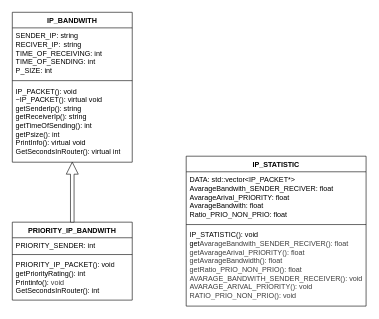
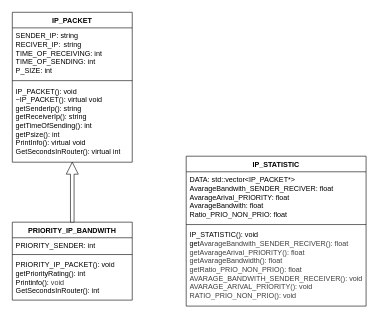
- <mxCell id="2" value="IP_BANDWITH" style="swimlane;fontStyle=1;align=center;verticalAlign=top;childLayout=stackLayout;horizontal=1;startSize=26;horizontalStack=0;resizeParent=1;resizeParentMax=0;resizeLast=0;collapsible=1;marginBottom=0;whiteSpace=wrap;html=1;" parent="1" vertex="1"><mxGeometry x="20" y="20" width="200" height="250" as="geometry" /></mxCell>
+ <mxCell id="2" value="IP_PACKET" style="swimlane;fontStyle=1;align=center;verticalAlign=top;childLayout=stackLayout;horizontal=1;startSize=26;horizontalStack=0;resizeParent=1;resizeParentMax=0;resizeLast=0;collapsible=1;marginBottom=0;whiteSpace=wrap;html=1;" parent="1" vertex="1"><mxGeometry x="20" y="20" width="200" height="250" as="geometry" /></mxCell>
